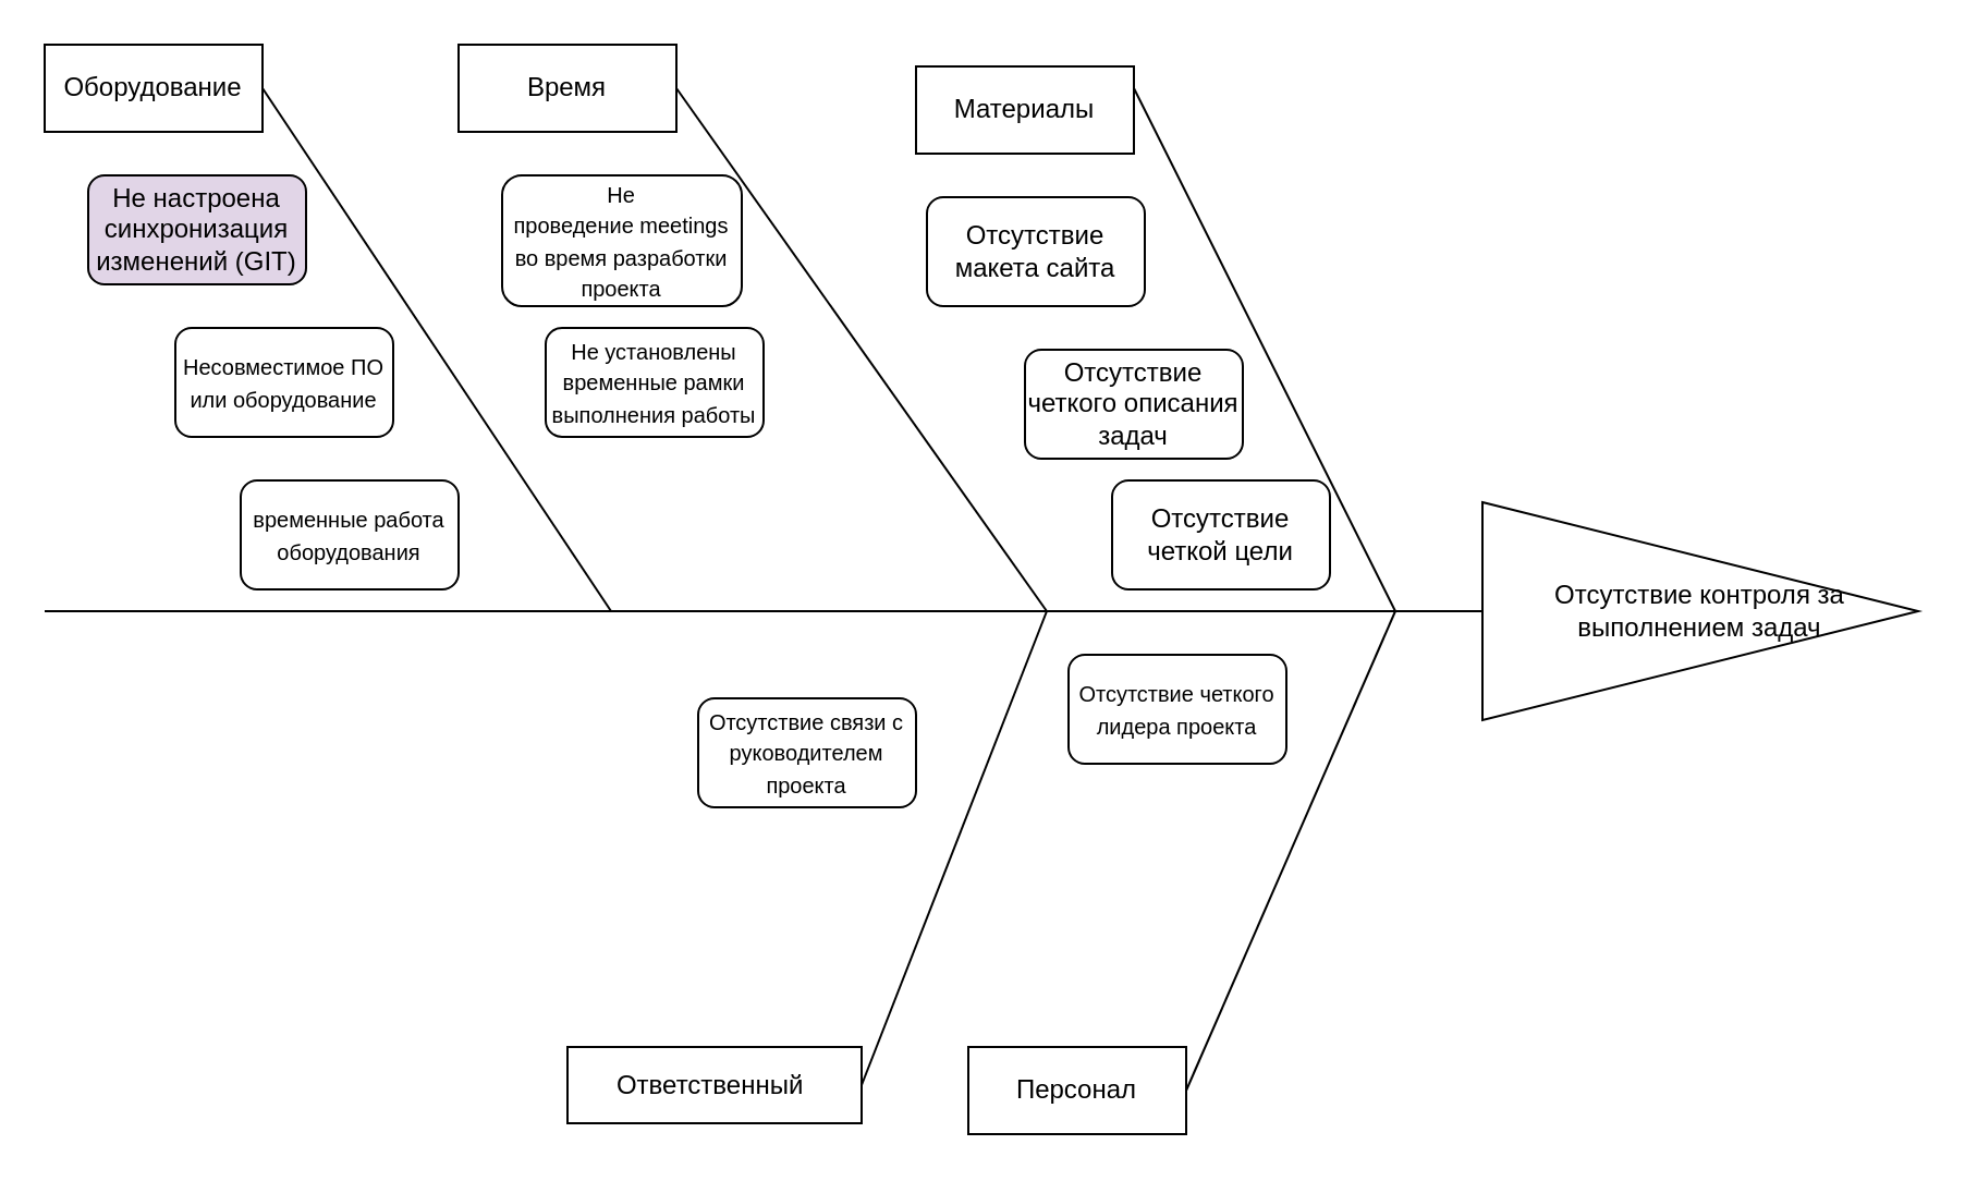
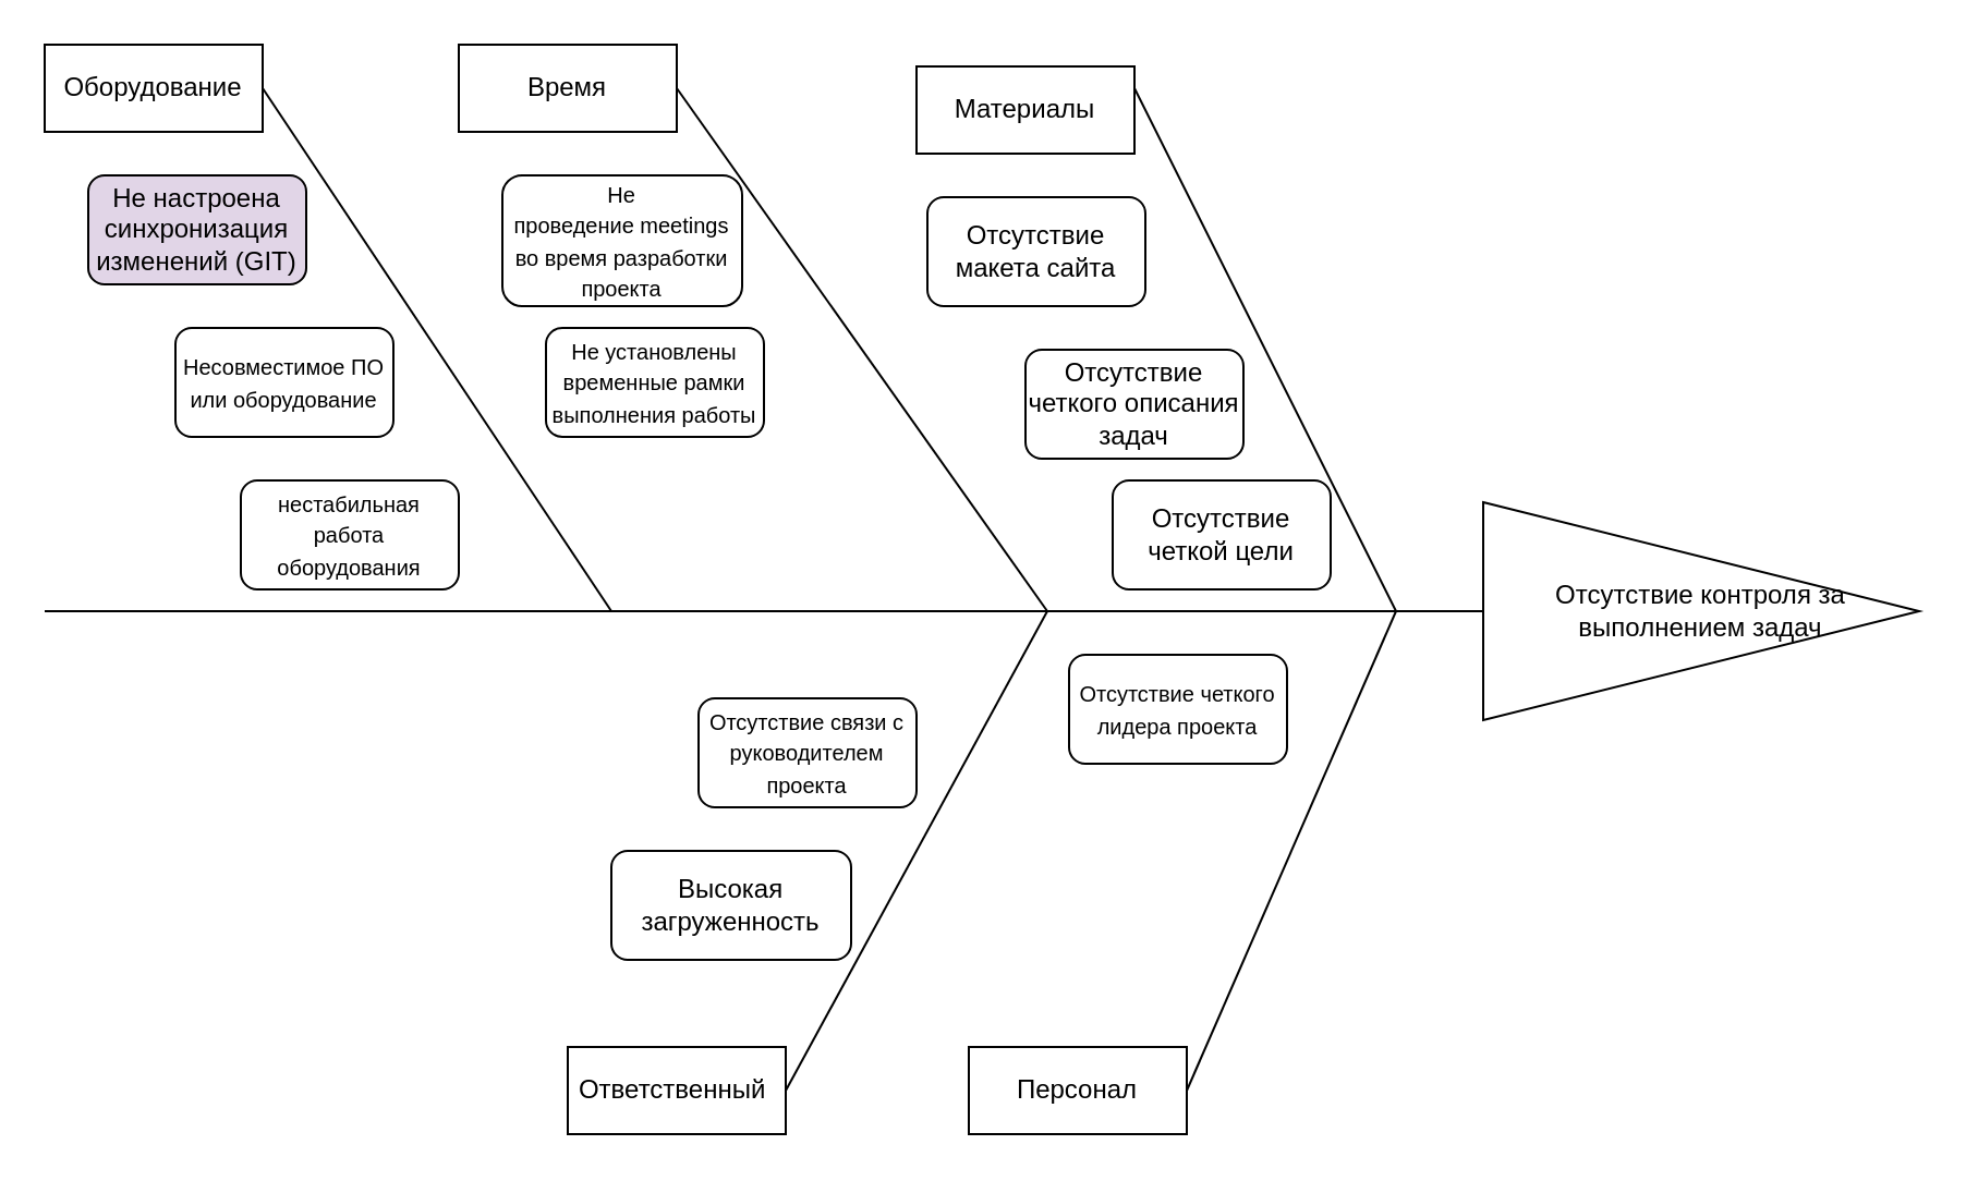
- <mxCell id="13" value="&lt;font style=&quot;font-size: 10px;&quot;&gt;временные работа оборудования&lt;/font&gt;" style="rounded=1;whiteSpace=wrap;html=1;" parent="1" vertex="1"><mxGeometry x="110" y="220" width="100" height="50" as="geometry" /></mxCell>
+ <mxCell id="13" value="&lt;font style=&quot;font-size: 10px;&quot;&gt;нестабильная работа оборудования&lt;/font&gt;" style="rounded=1;whiteSpace=wrap;html=1;" parent="1" vertex="1"><mxGeometry x="110" y="220" width="100" height="50" as="geometry" /></mxCell>
+ <mxCell id="23" value="Высокая загруженность" style="rounded=1;whiteSpace=wrap;html=1;" parent="1" vertex="1"><mxGeometry x="280" y="390" width="110" height="50" as="geometry" /></mxCell>
- <mxCell id="17" value="Ответственный&amp;nbsp;" style="rounded=0;whiteSpace=wrap;html=1;" parent="1" vertex="1"><mxGeometry x="260" y="480" width="135" height="35" as="geometry" /></mxCell>
+ <mxCell id="17" value="Ответственный&amp;nbsp;" style="rounded=0;whiteSpace=wrap;html=1;" parent="1" vertex="1"><mxGeometry x="260" y="480" width="100" height="40" as="geometry" /></mxCell>
